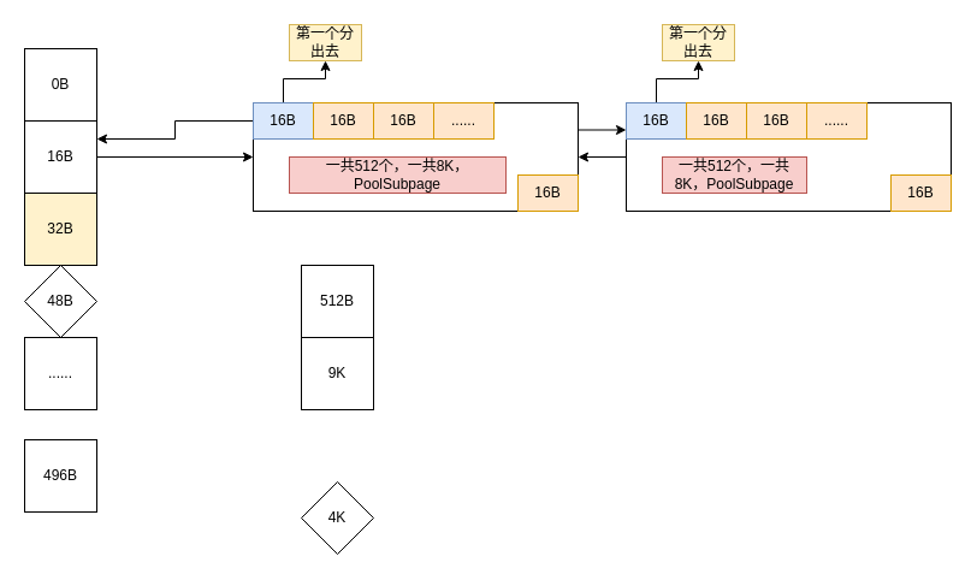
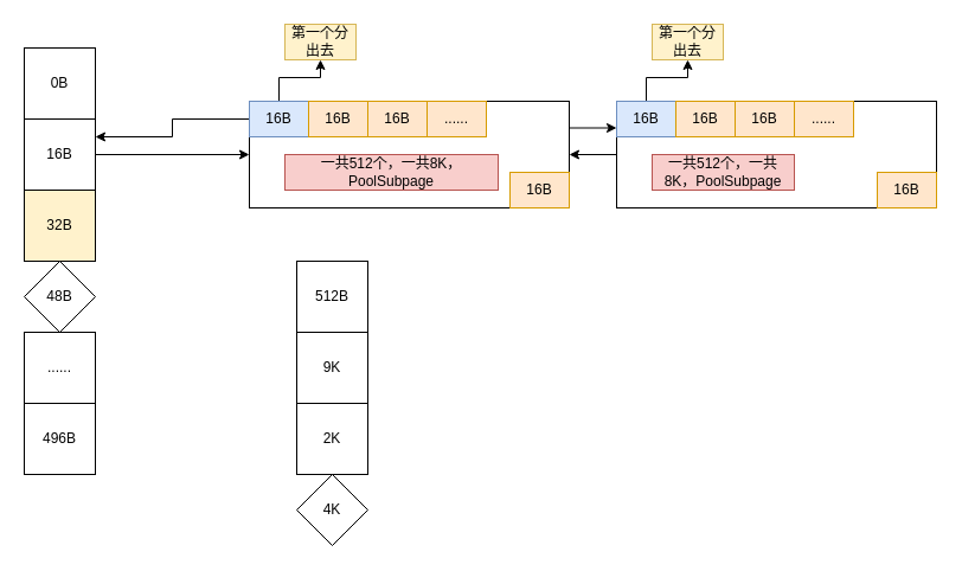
+ <mxCell id="32" value="2K" style="rounded=0;whiteSpace=wrap;html=1;" vertex="1" parent="1"><mxGeometry x="250" y="340" width="60" height="60" as="geometry" /></mxCell>
- <mxCell id="8" value="496B" style="rounded=0;whiteSpace=wrap;html=1;" vertex="1" parent="1"><mxGeometry x="20" y="365" width="60" height="60" as="geometry" /></mxCell>
+ <mxCell id="8" value="496B" style="rounded=0;whiteSpace=wrap;html=1;" vertex="1" parent="1"><mxGeometry x="20" y="340" width="60" height="60" as="geometry" /></mxCell>
